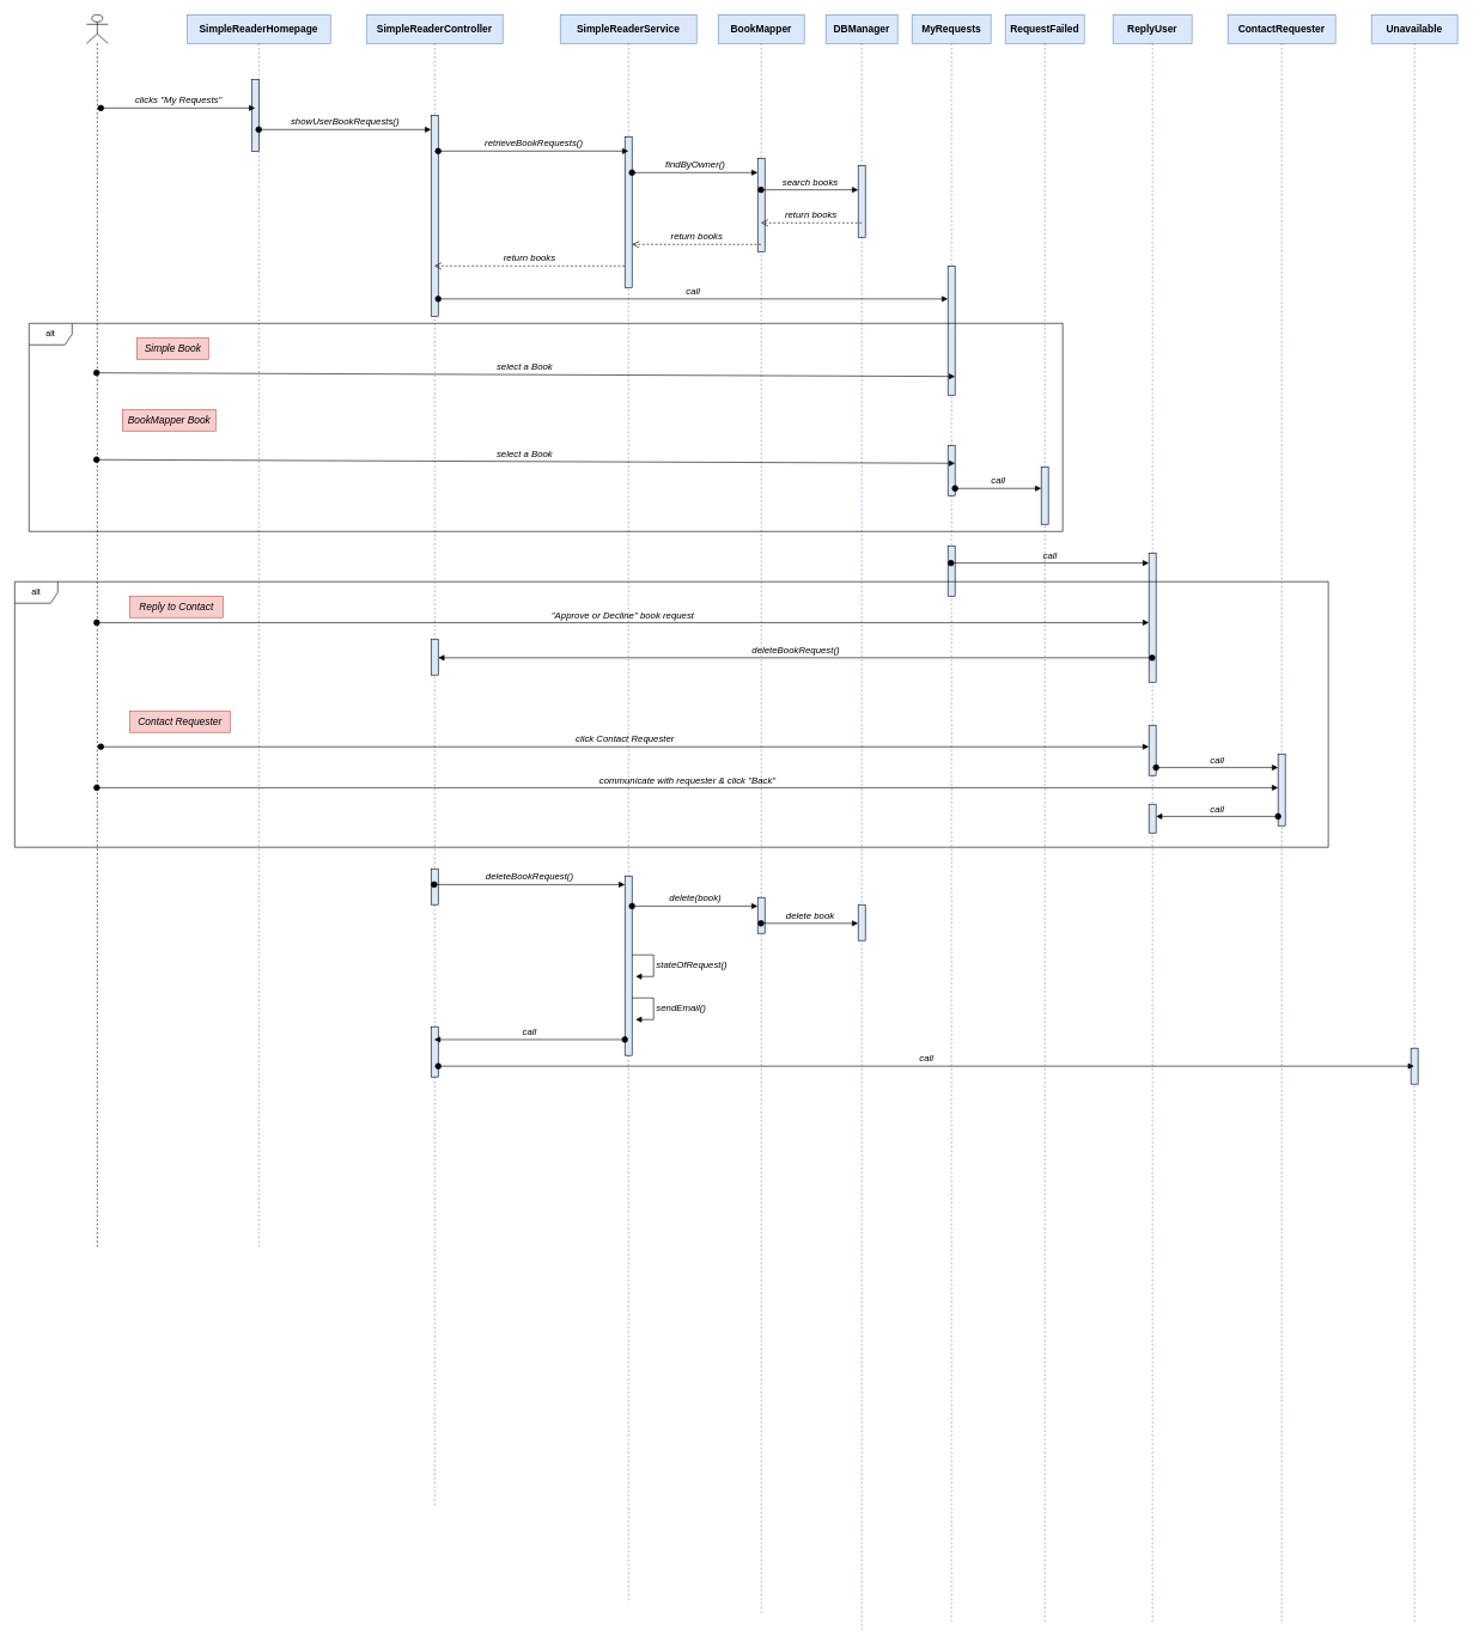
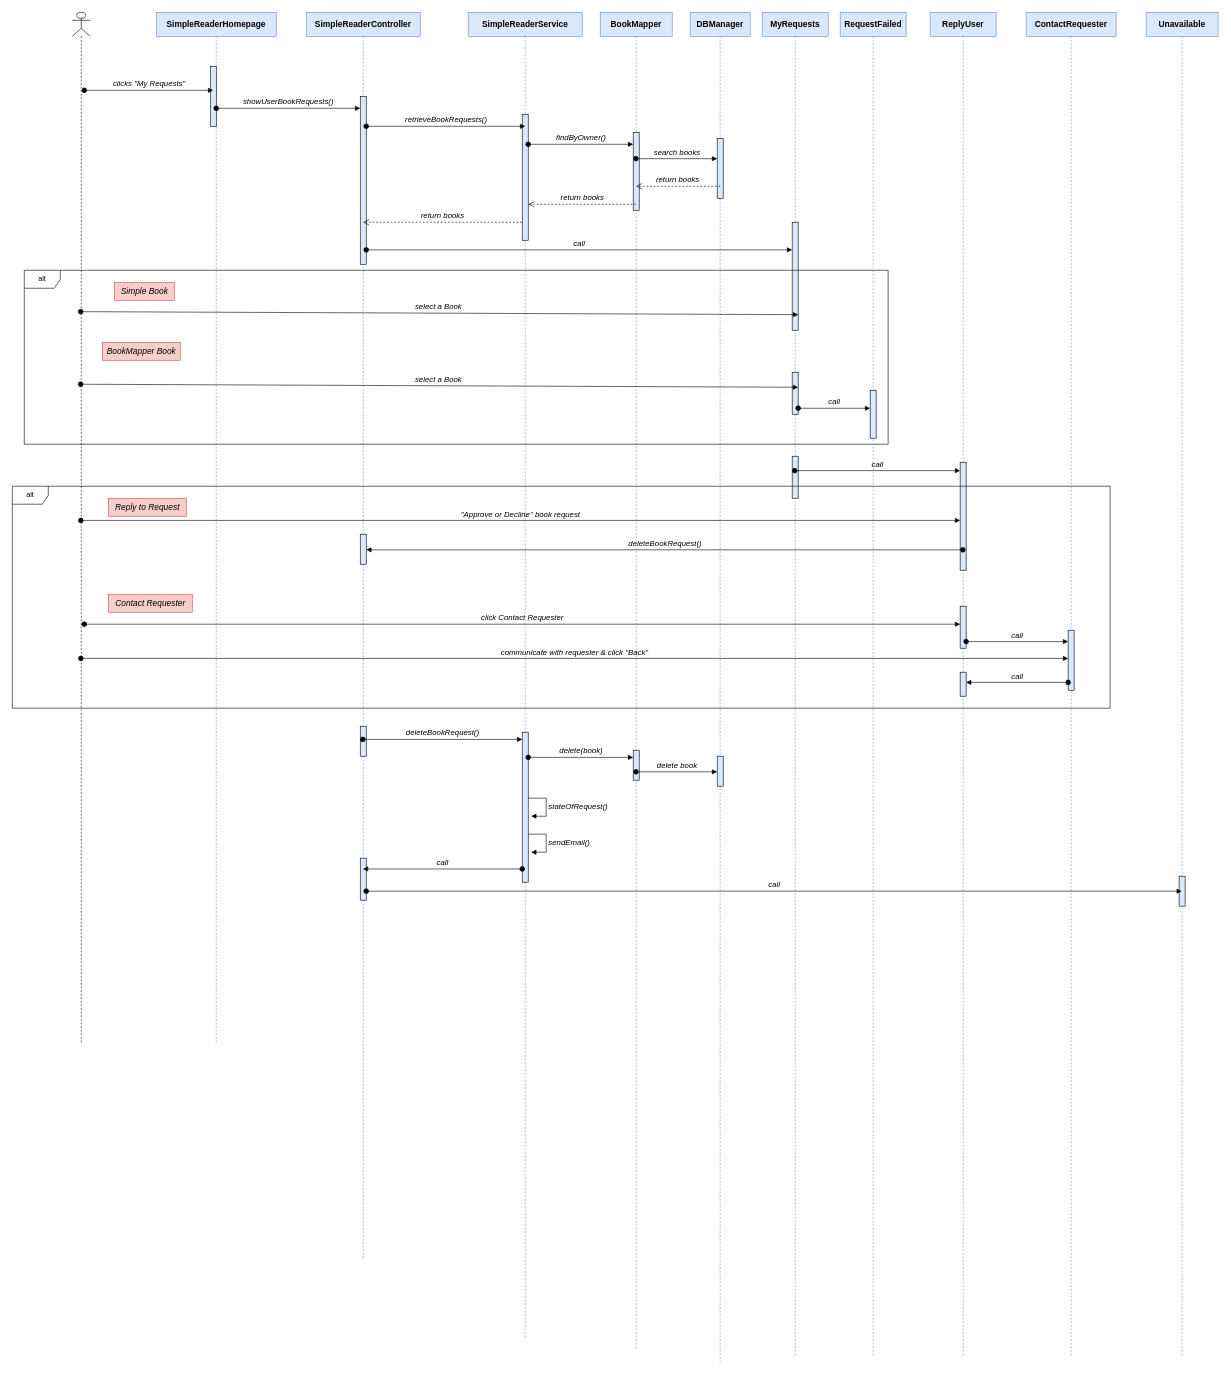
- <mxCell id="47" value="Reply to Contact" style="text;html=1;align=center;verticalAlign=middle;resizable=0;points=[];autosize=1;fontSize=14;fontStyle=2;fillColor=#f8cecc;strokeColor=#b85450;" vertex="1" parent="1"><mxGeometry x="180" y="830" width="130" height="30" as="geometry" /></mxCell>
+ <mxCell id="47" value="Reply to Request" style="text;html=1;align=center;verticalAlign=middle;resizable=0;points=[];autosize=1;fontSize=14;fontStyle=2;fillColor=#f8cecc;strokeColor=#b85450;" vertex="1" parent="1"><mxGeometry x="180" y="830" width="130" height="30" as="geometry" /></mxCell>
